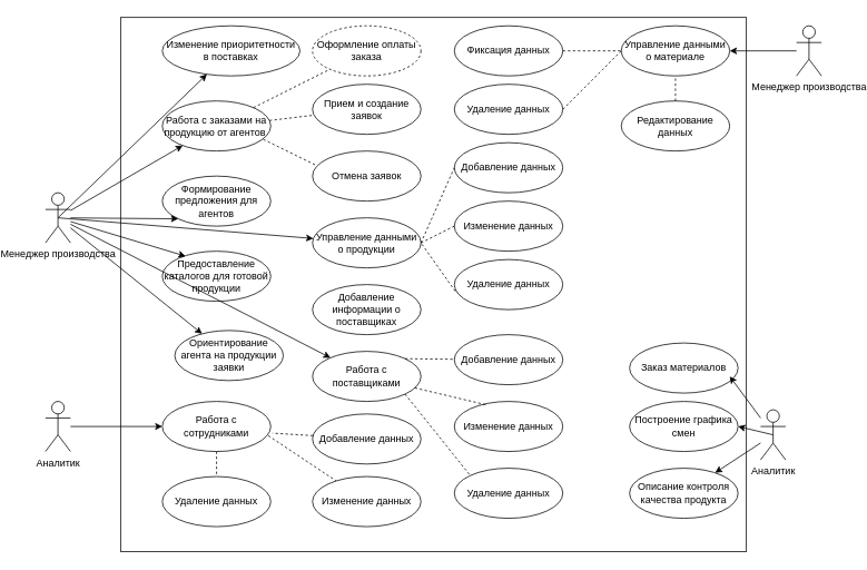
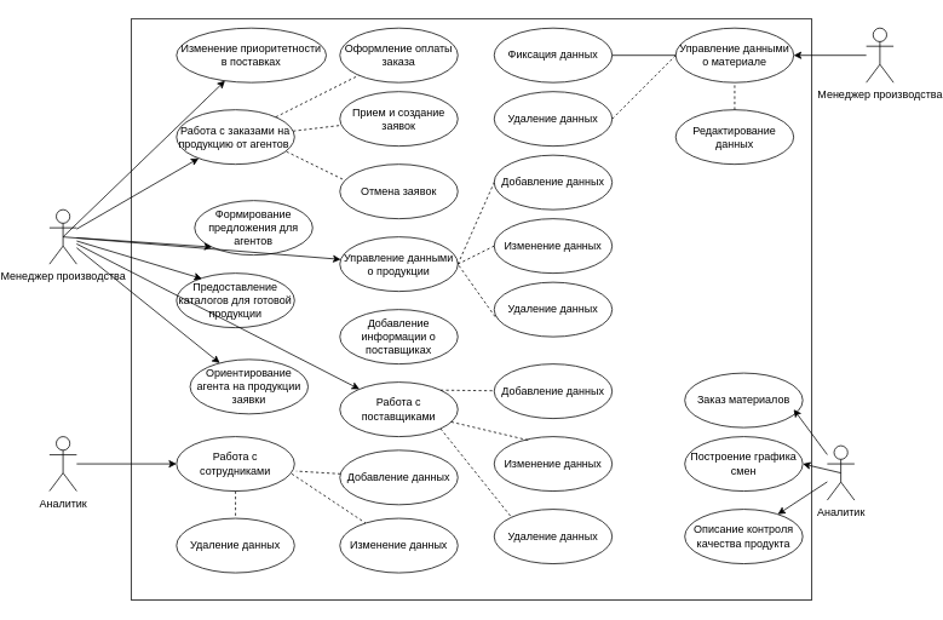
- <mxCell id="5" value="Оформление оплаты заказа" style="ellipse;whiteSpace=wrap;html=1;dashed=1;" parent="1" vertex="1"><mxGeometry x="340" y="30" width="130" height="60" as="geometry" /></mxCell>
+ <mxCell id="5" value="Оформление оплаты заказа" style="ellipse;whiteSpace=wrap;html=1;" parent="1" vertex="1"><mxGeometry x="340" y="30" width="130" height="60" as="geometry" /></mxCell>
- <mxCell id="56" value="" style="endArrow=none;dashed=1;html=1;rounded=0;entryX=0;entryY=0.5;entryDx=0;entryDy=0;exitX=1;exitY=0.5;exitDx=0;exitDy=0;" parent="1" source="18" target="25" edge="1"><mxGeometry width="50" height="50" relative="1" as="geometry"><mxPoint x="680" y="270" as="sourcePoint" /><mxPoint x="730" y="220" as="targetPoint" /></mxGeometry></mxCell>
+ <mxCell id="56" value="" style="endArrow=none;dashed=0;html=1;rounded=0;entryX=0;entryY=0.5;entryDx=0;entryDy=0;exitX=1;exitY=0.5;exitDx=0;exitDy=0;" parent="1" source="18" target="25" edge="1"><mxGeometry width="50" height="50" relative="1" as="geometry"><mxPoint x="680" y="270" as="sourcePoint" /><mxPoint x="730" y="220" as="targetPoint" /></mxGeometry></mxCell>
- <mxCell id="8" value="Формирование предложения для агентов" style="ellipse;whiteSpace=wrap;html=1;" parent="1" vertex="1"><mxGeometry x="160" y="210" width="130" height="60" as="geometry" /></mxCell>
+ <mxCell id="8" value="Формирование предложения для агентов" style="ellipse;whiteSpace=wrap;html=1;" parent="1" vertex="1"><mxGeometry x="180" y="220" width="130" height="60" as="geometry" /></mxCell>
